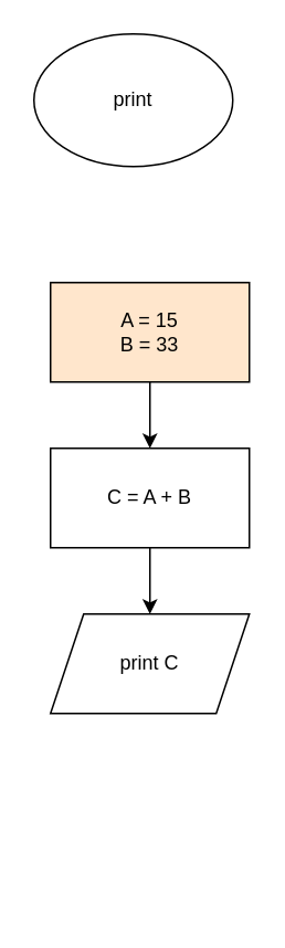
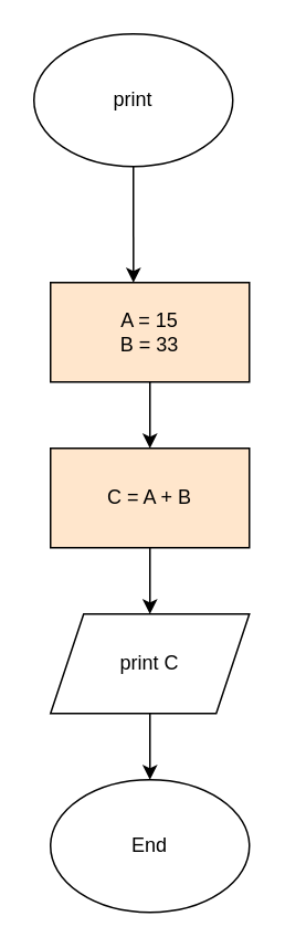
+ <mxCell id="2" style="edgeStyle=orthogonalEdgeStyle;rounded=0;orthogonalLoop=1;jettySize=auto;html=1;entryX=0.417;entryY=0;entryDx=0;entryDy=0;entryPerimeter=0;" edge="1" parent="1" source="3" target="5"><mxGeometry relative="1" as="geometry" /></mxCell>
- <mxCell id="7" value="C = A + B" style="rounded=0;whiteSpace=wrap;html=1;" vertex="1" parent="1"><mxGeometry x="30" y="270" width="120" height="60" as="geometry" /></mxCell>
+ <mxCell id="7" value="C = A + B" style="rounded=0;whiteSpace=wrap;html=1;fillColor=#ffe6cc;" vertex="1" parent="1"><mxGeometry x="30" y="270" width="120" height="60" as="geometry" /></mxCell>
+ <mxCell id="8" style="edgeStyle=orthogonalEdgeStyle;rounded=0;orthogonalLoop=1;jettySize=auto;html=1;" edge="1" parent="1" source="9" target="10"><mxGeometry relative="1" as="geometry"><mxPoint x="90" y="510" as="targetPoint" /></mxGeometry></mxCell>
+ <mxCell id="10" value="End" style="ellipse;whiteSpace=wrap;html=1;" vertex="1" parent="1"><mxGeometry x="30" y="470" width="120" height="80" as="geometry" /></mxCell>
